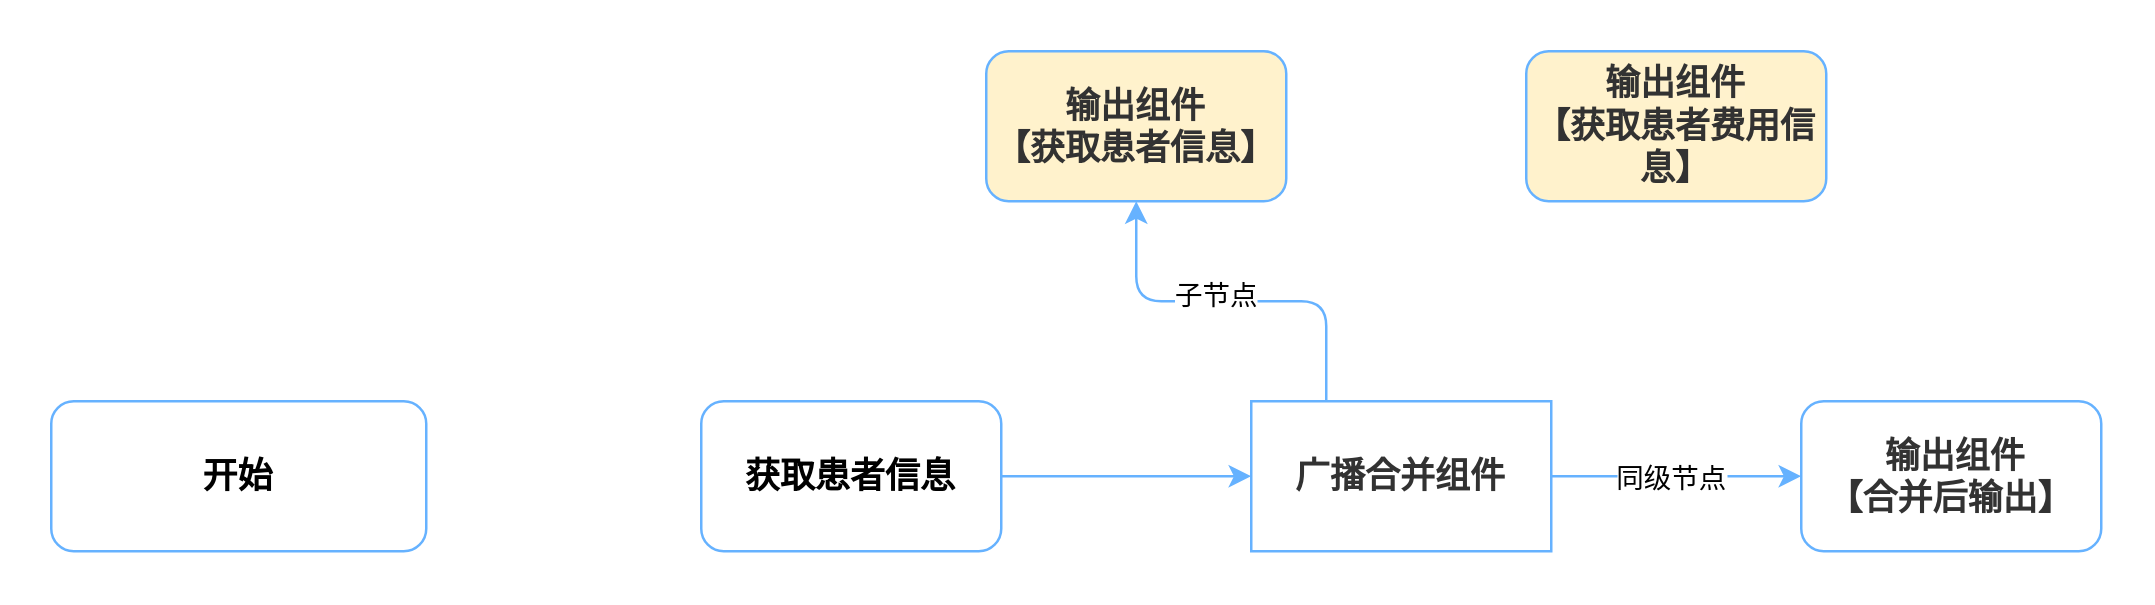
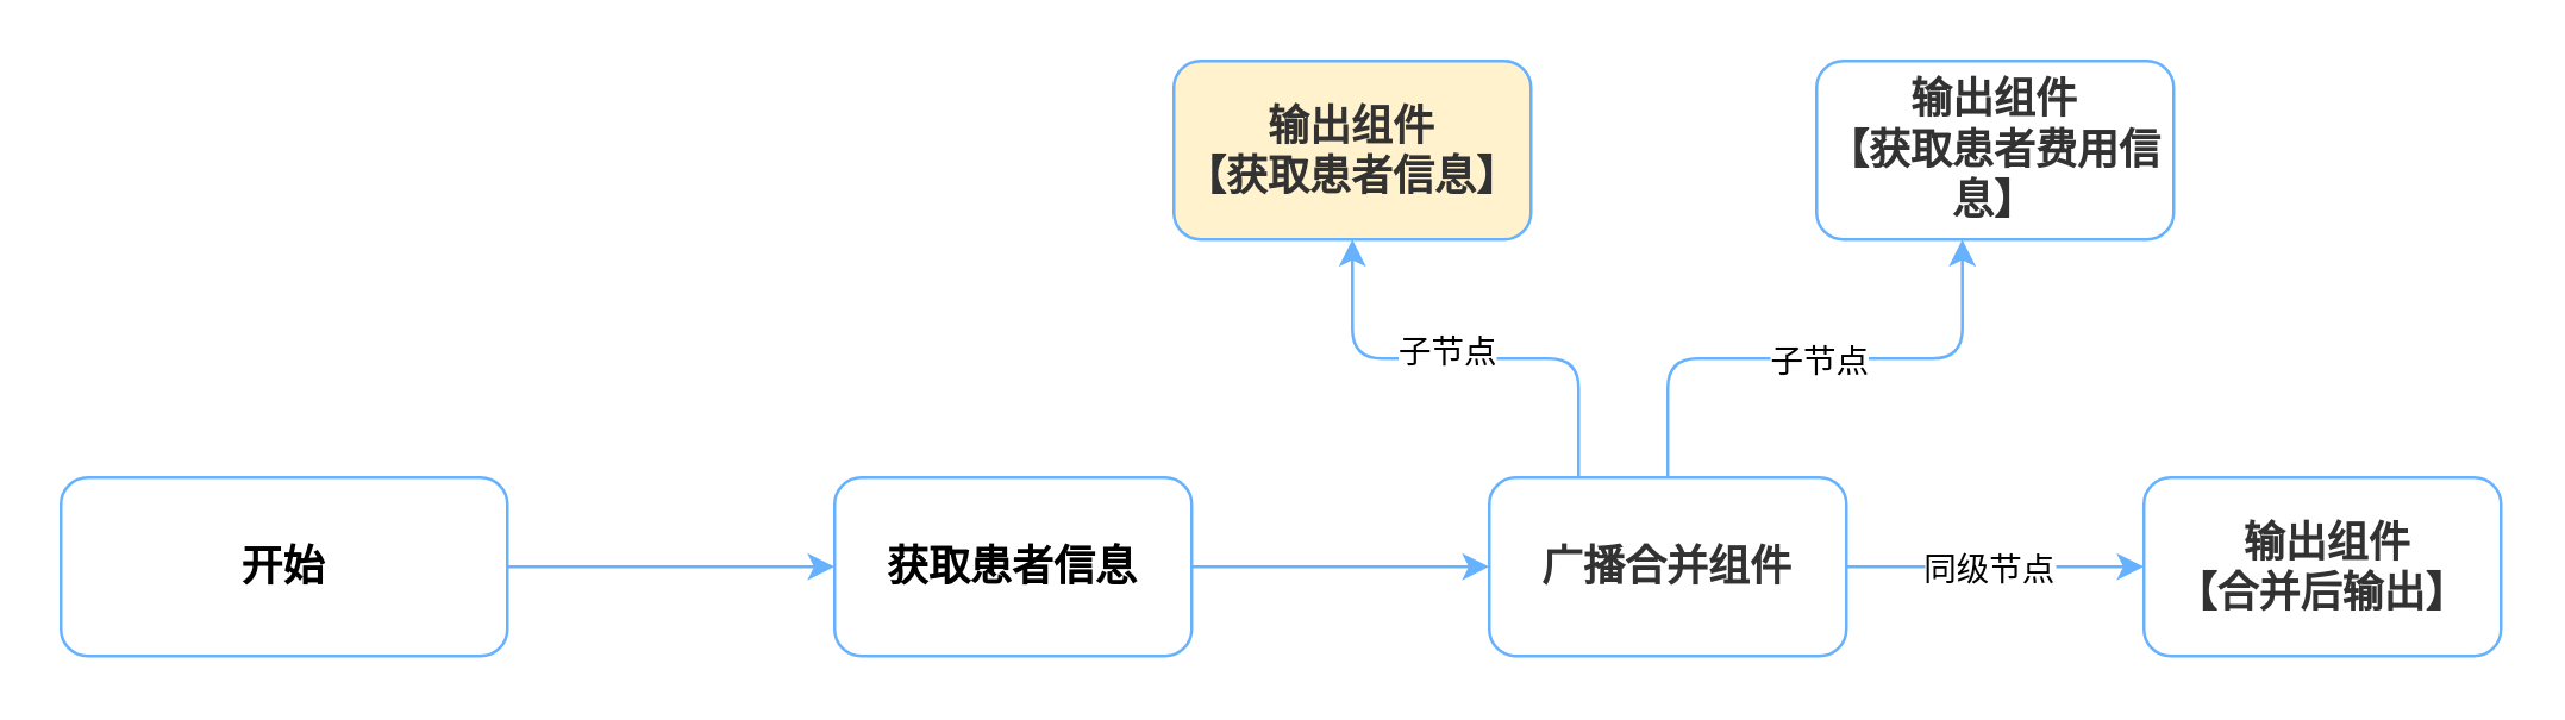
- <mxCell id="12" value="&lt;span style=&quot;color: rgb(50, 50, 50); font-family: &amp;quot;Microsoft YaHei&amp;quot;, 微软雅黑, Arial; font-size: 14px; font-weight: 700; background-color: rgba(255, 255, 255, 0.01);&quot;&gt;输出组件&lt;/span&gt;&lt;div style=&quot;resize: none; outline: none; font-size: 14px; color: rgb(50, 50, 50); font-family: &amp;quot;Microsoft YaHei&amp;quot;, 微软雅黑, Arial; font-weight: 700;&quot;&gt;【获取患者费用信息】&lt;/div&gt;" style="rounded=1;whiteSpace=wrap;html=1;labelBackgroundColor=none;strokeColor=#66B2FF;fillColor=#fff2cc;" vertex="1" parent="1"><mxGeometry x="610" y="20" width="120" height="60" as="geometry" /></mxCell>
+ <mxCell id="12" value="&lt;span style=&quot;color: rgb(50, 50, 50); font-family: &amp;quot;Microsoft YaHei&amp;quot;, 微软雅黑, Arial; font-size: 14px; font-weight: 700; background-color: rgba(255, 255, 255, 0.01);&quot;&gt;输出组件&lt;/span&gt;&lt;div style=&quot;resize: none; outline: none; font-size: 14px; color: rgb(50, 50, 50); font-family: &amp;quot;Microsoft YaHei&amp;quot;, 微软雅黑, Arial; font-weight: 700;&quot;&gt;【获取患者费用信息】&lt;/div&gt;" style="rounded=1;whiteSpace=wrap;html=1;labelBackgroundColor=none;strokeColor=#66B2FF;" vertex="1" parent="1"><mxGeometry x="610" y="20" width="120" height="60" as="geometry" /></mxCell>
+ <mxCell id="13" style="edgeStyle=orthogonalEdgeStyle;rounded=1;orthogonalLoop=1;jettySize=auto;html=1;entryX=0.408;entryY=1;entryDx=0;entryDy=0;entryPerimeter=0;strokeColor=#66B2FF;" edge="1" parent="1" source="10" target="12"><mxGeometry relative="1" as="geometry" /></mxCell>
+ <mxCell id="14" value="子节点" style="edgeLabel;html=1;align=center;verticalAlign=middle;resizable=0;points=[];rounded=1;strokeColor=#66B2FF;" vertex="1" connectable="0" parent="13"><mxGeometry x="-0.073" y="3" relative="1" as="geometry"><mxPoint x="7" y="3" as="offset" /></mxGeometry></mxCell>
+ <mxCell id="2" style="edgeStyle=orthogonalEdgeStyle;rounded=1;orthogonalLoop=1;jettySize=auto;html=1;entryX=0;entryY=0.5;entryDx=0;entryDy=0;labelBackgroundColor=none;fontColor=default;fontSize=14;fontStyle=1;strokeColor=#66B2FF;" edge="1" parent="1" source="3" target="5"><mxGeometry relative="1" as="geometry" /></mxCell>
- <mxCell id="10" value="&lt;span style=&quot;color: rgb(50, 50, 50); font-family: &amp;quot;Microsoft YaHei&amp;quot;, 微软雅黑, Arial; background-color: rgba(255, 255, 255, 0.01);&quot;&gt;广播合并组件&lt;/span&gt;" style="whiteSpace=wrap;html=1;labelBackgroundColor=none;fontSize=14;fontStyle=1;strokeColor=#66B2FF;rounded=0;" vertex="1" parent="1"><mxGeometry x="500" y="160" width="120" height="60" as="geometry" /></mxCell>
+ <mxCell id="10" value="&lt;span style=&quot;color: rgb(50, 50, 50); font-family: &amp;quot;Microsoft YaHei&amp;quot;, 微软雅黑, Arial; background-color: rgba(255, 255, 255, 0.01);&quot;&gt;广播合并组件&lt;/span&gt;" style="rounded=1;whiteSpace=wrap;html=1;labelBackgroundColor=none;fontSize=14;fontStyle=1;strokeColor=#66B2FF;" vertex="1" parent="1"><mxGeometry x="500" y="160" width="120" height="60" as="geometry" /></mxCell>
